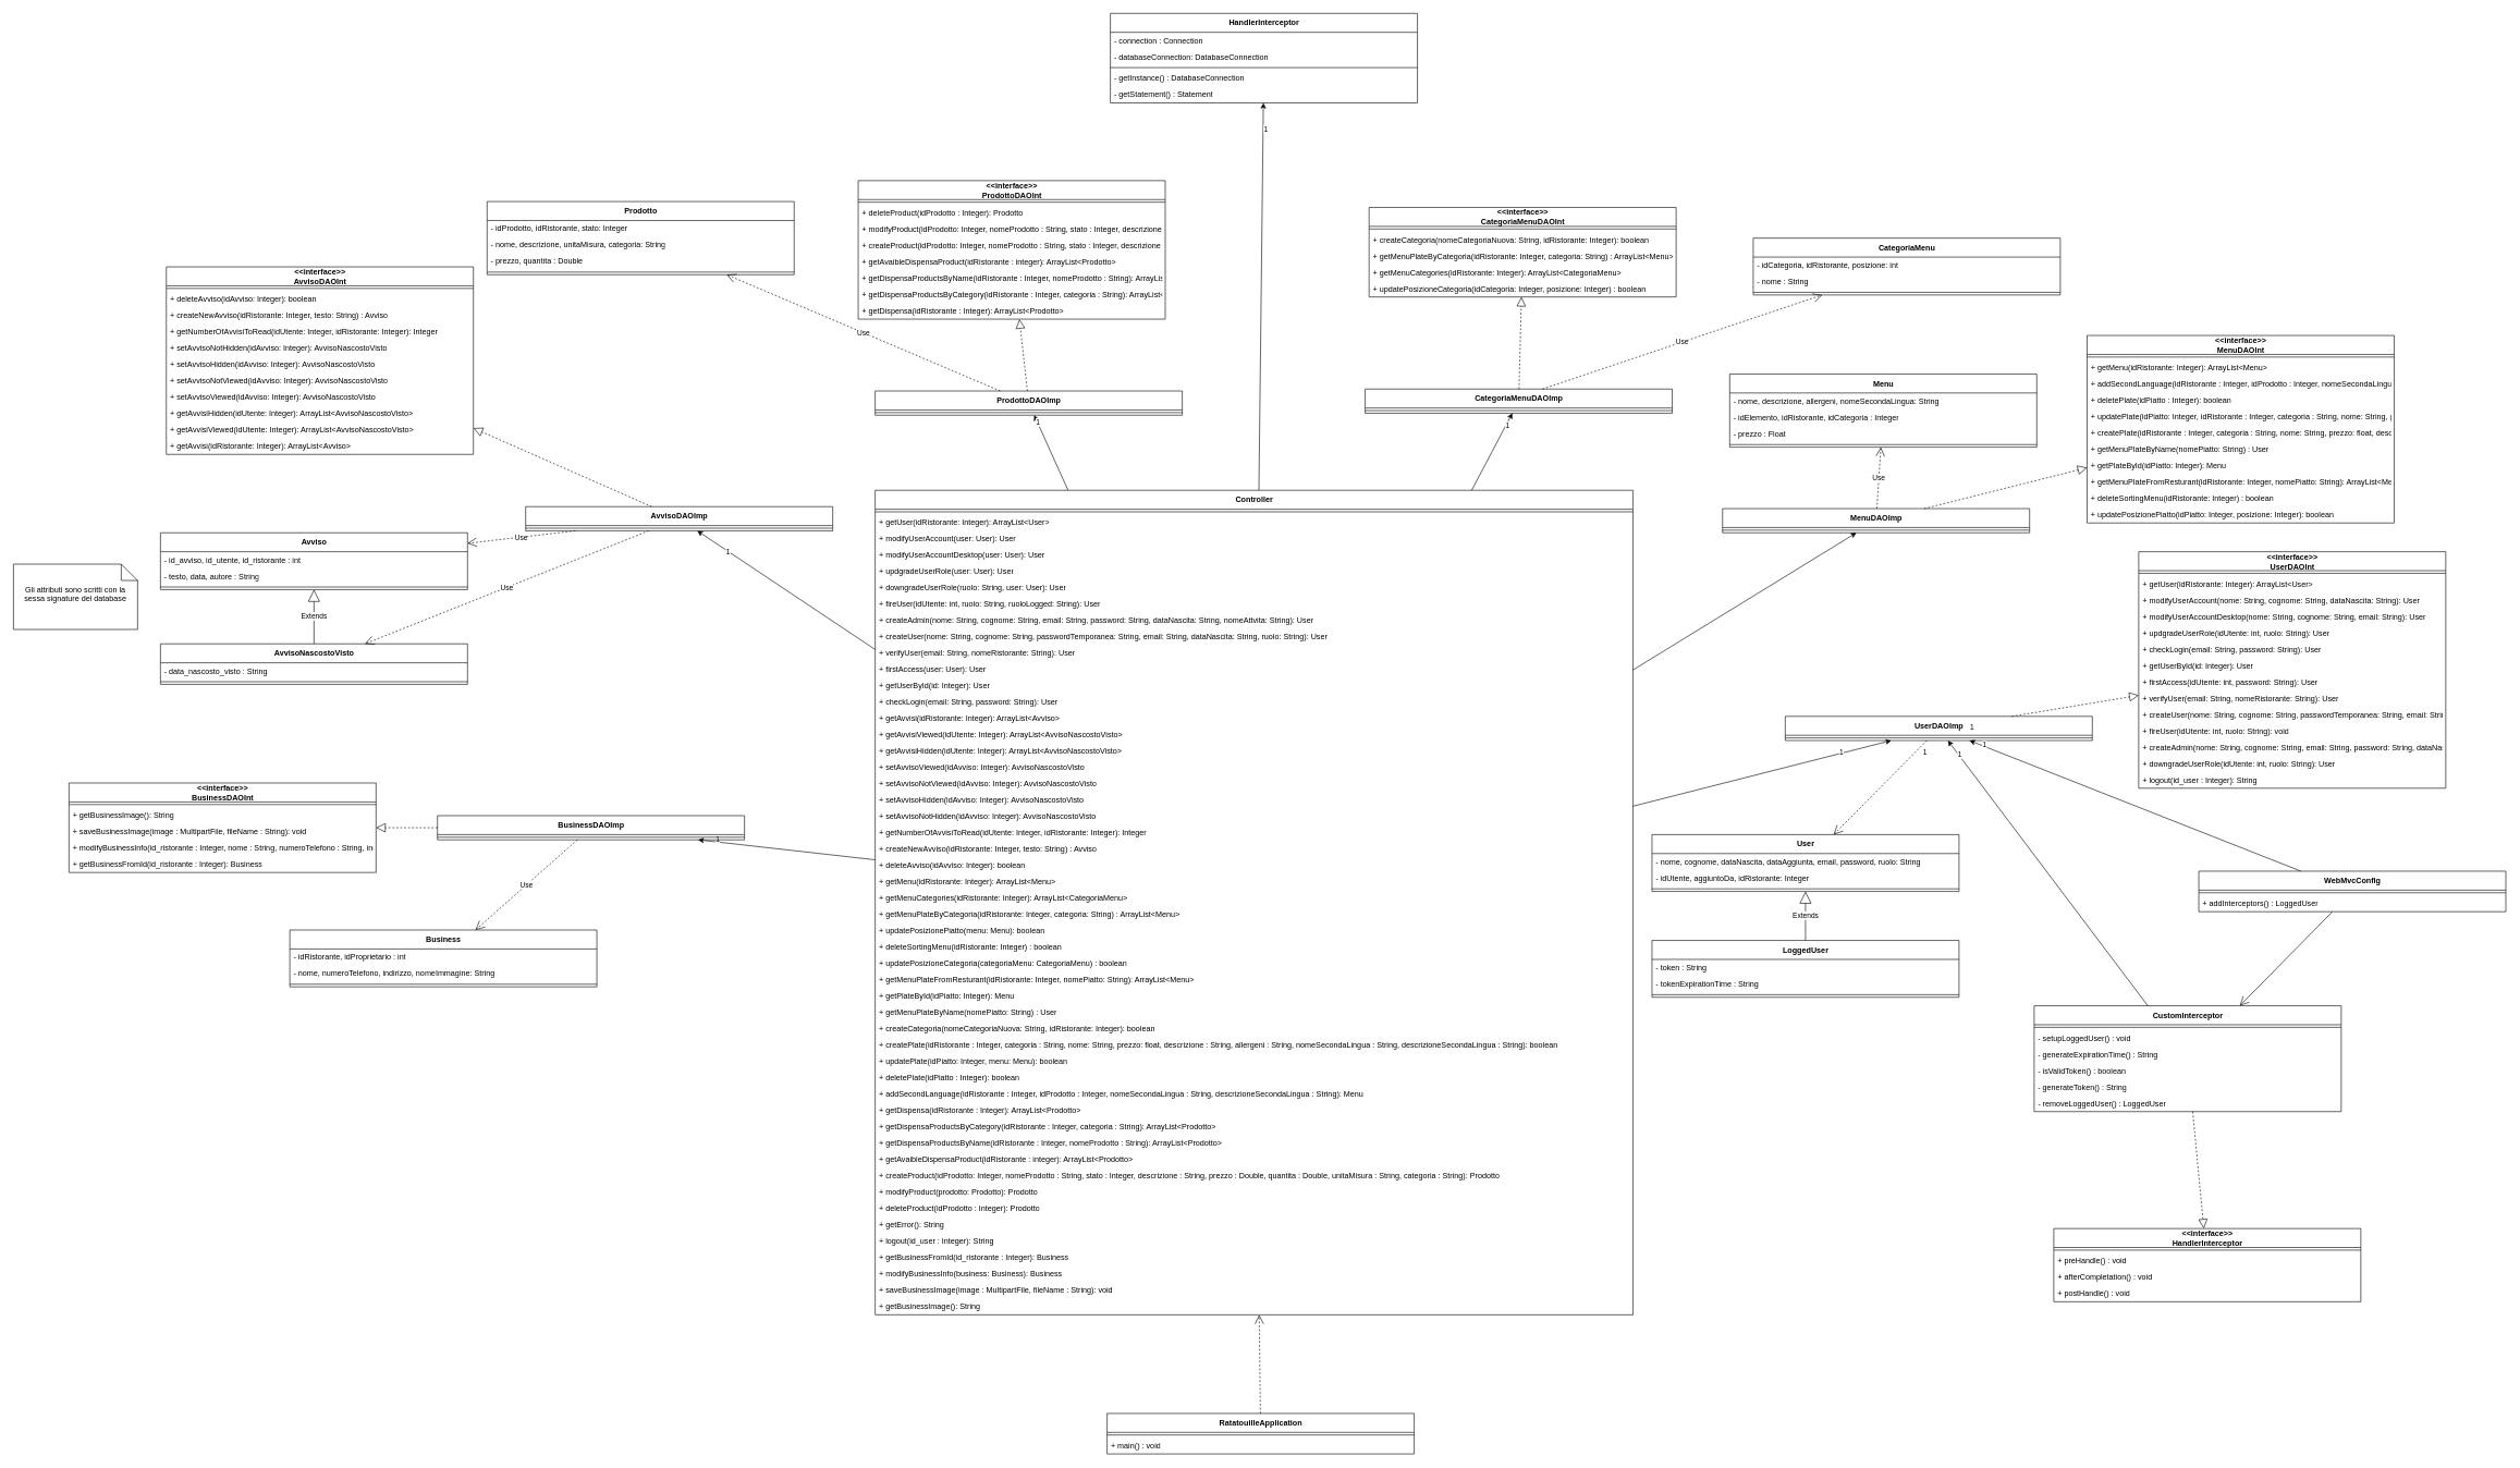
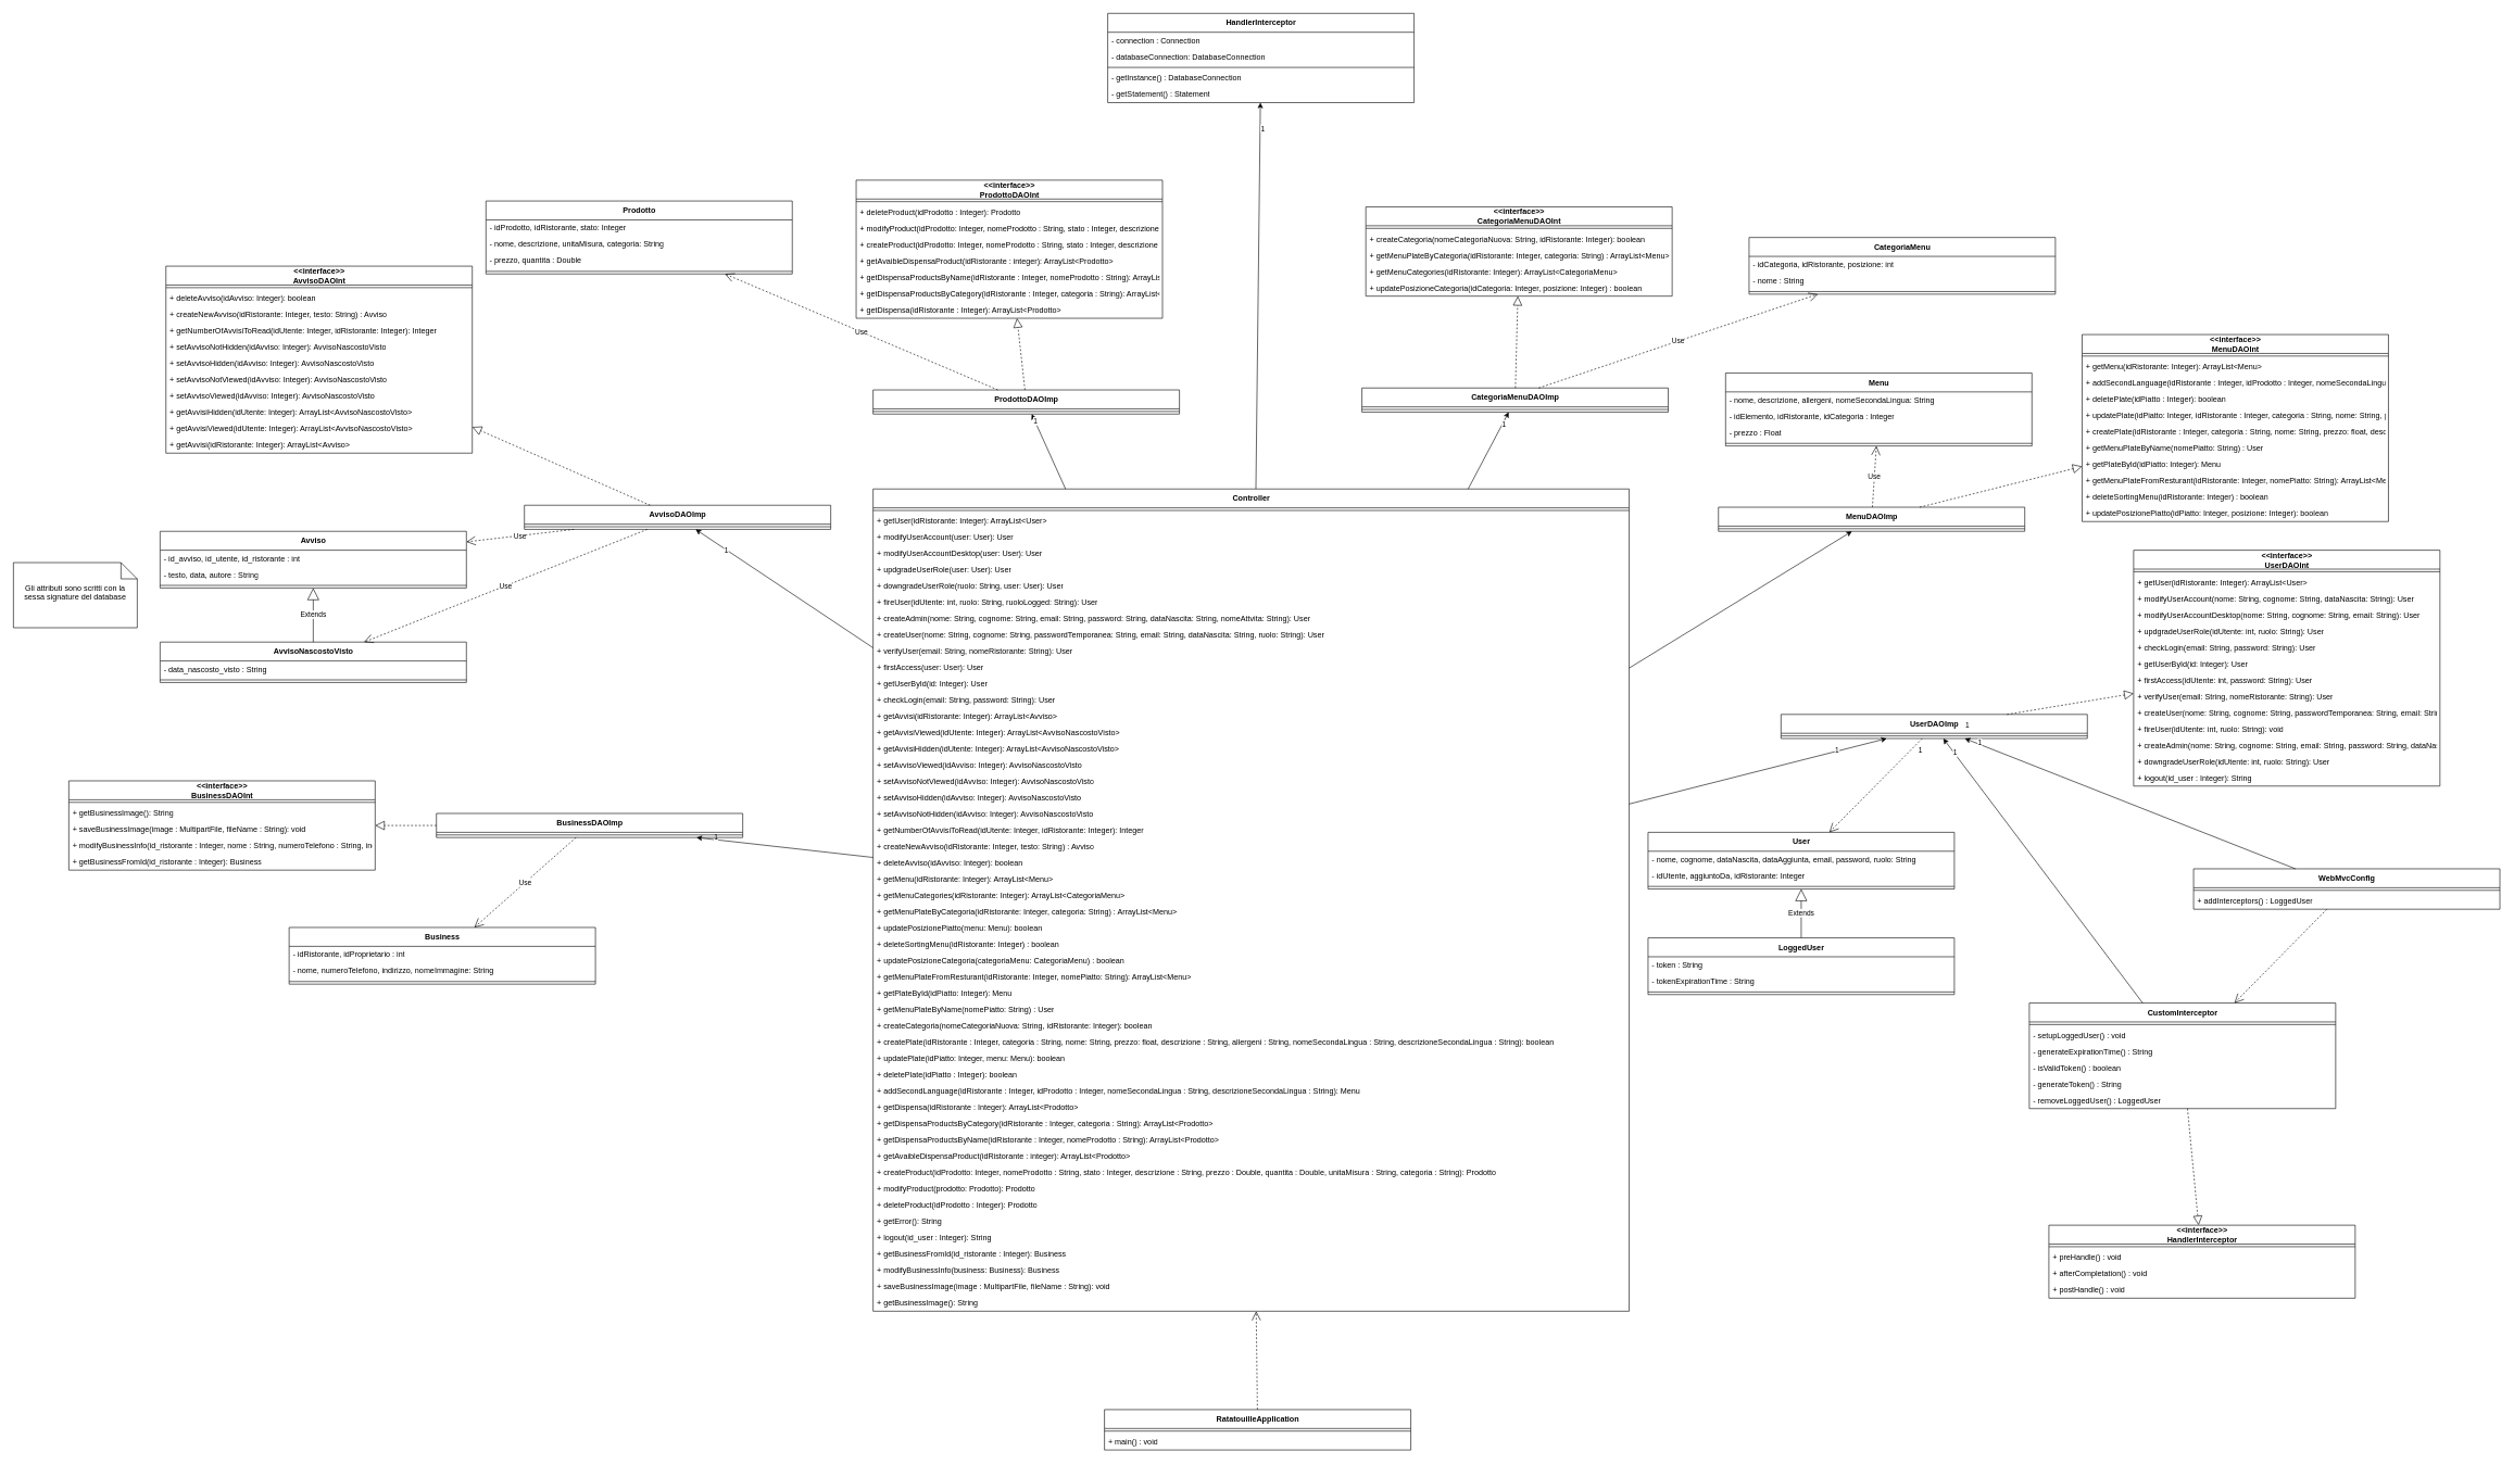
- <mxCell id="215" value="" style="endArrow=open;endSize=12;dashed=0;html=1;" parent="1" source="104" target="97" edge="1"><mxGeometry width="160" relative="1" as="geometry"><mxPoint x="3145" y="2238" as="sourcePoint" /><mxPoint x="3305" y="2238" as="targetPoint" /></mxGeometry></mxCell>
+ <mxCell id="215" value="" style="endArrow=open;endSize=12;dashed=1;html=1;" parent="1" source="104" target="97" edge="1"><mxGeometry width="160" relative="1" as="geometry"><mxPoint x="3145" y="2238" as="sourcePoint" /><mxPoint x="3305" y="2238" as="targetPoint" /></mxGeometry></mxCell>
